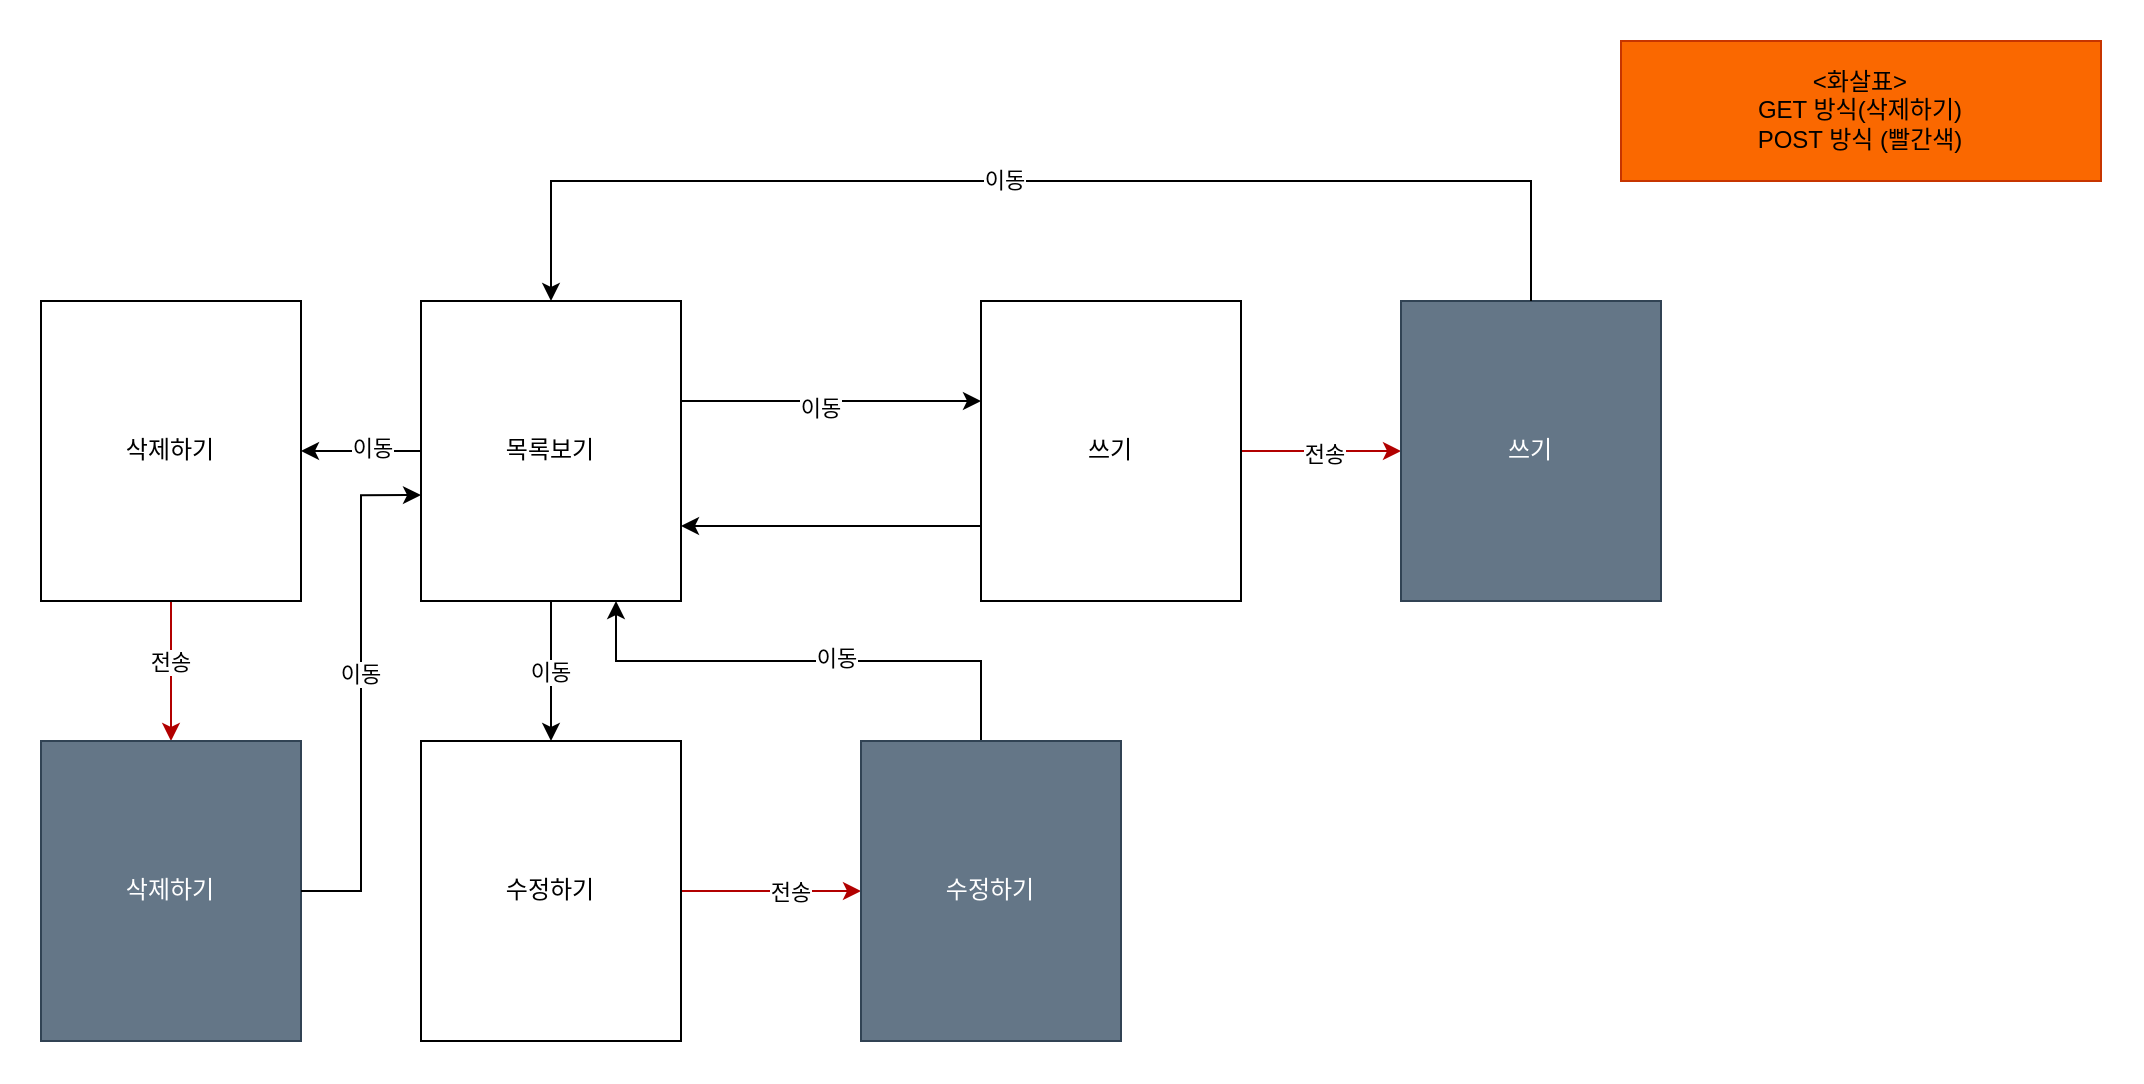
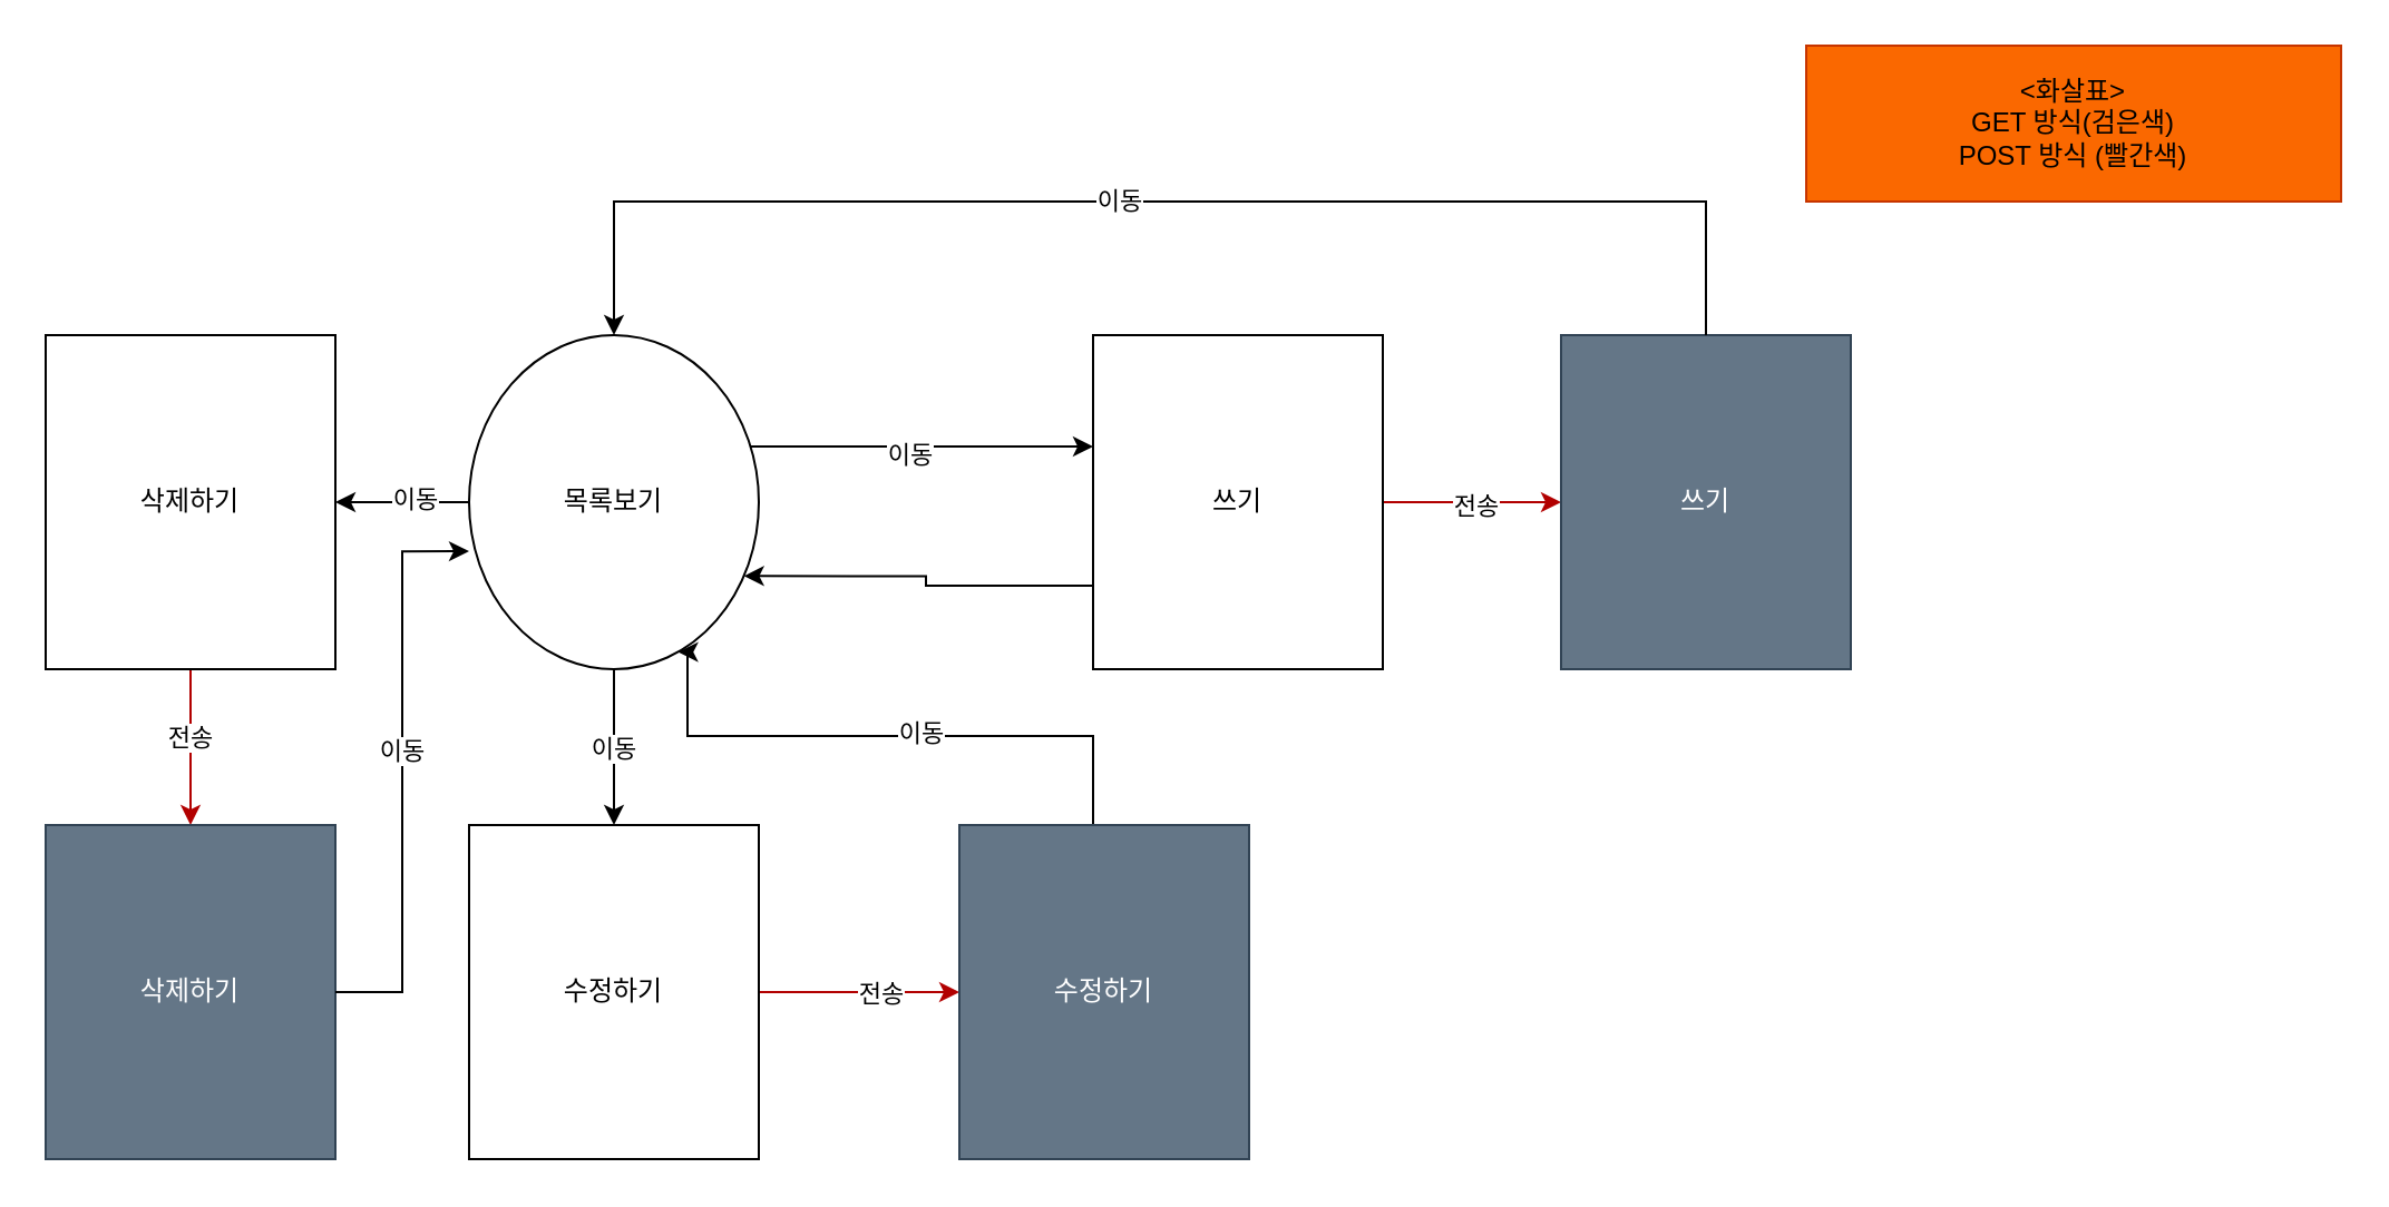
- <mxCell id="20" value="&lt;div&gt;&amp;lt;화살표&amp;gt;&lt;/div&gt;GET 방식(삭제하기)&lt;div&gt;POST 방식 (빨간색)&lt;/div&gt;" style="text;html=1;align=center;verticalAlign=middle;whiteSpace=wrap;rounded=0;fillColor=#fa6800;fontColor=#000000;strokeColor=#C73500;" vertex="1" parent="1"><mxGeometry x="810" width="240" height="70" as="geometry" y="20" /></mxCell>
+ <mxCell id="20" value="&lt;div&gt;&amp;lt;화살표&amp;gt;&lt;/div&gt;GET 방식(검은색)&lt;div&gt;POST 방식 (빨간색)&lt;/div&gt;" style="text;html=1;align=center;verticalAlign=middle;whiteSpace=wrap;rounded=0;fillColor=#fa6800;fontColor=#000000;strokeColor=#C73500;" vertex="1" parent="1"><mxGeometry x="810" width="240" height="70" as="geometry" y="20" /></mxCell>
- <mxCell id="8" value="목록보기" style="whiteSpace=wrap;html=1;" vertex="1" parent="1"><mxGeometry x="210" y="150" width="130" height="150" as="geometry" /></mxCell>
+ <mxCell id="8" value="목록보기" style="ellipse;whiteSpace=wrap;html=1;" vertex="1" parent="1"><mxGeometry x="210" y="150" width="130" height="150" as="geometry" /></mxCell>
